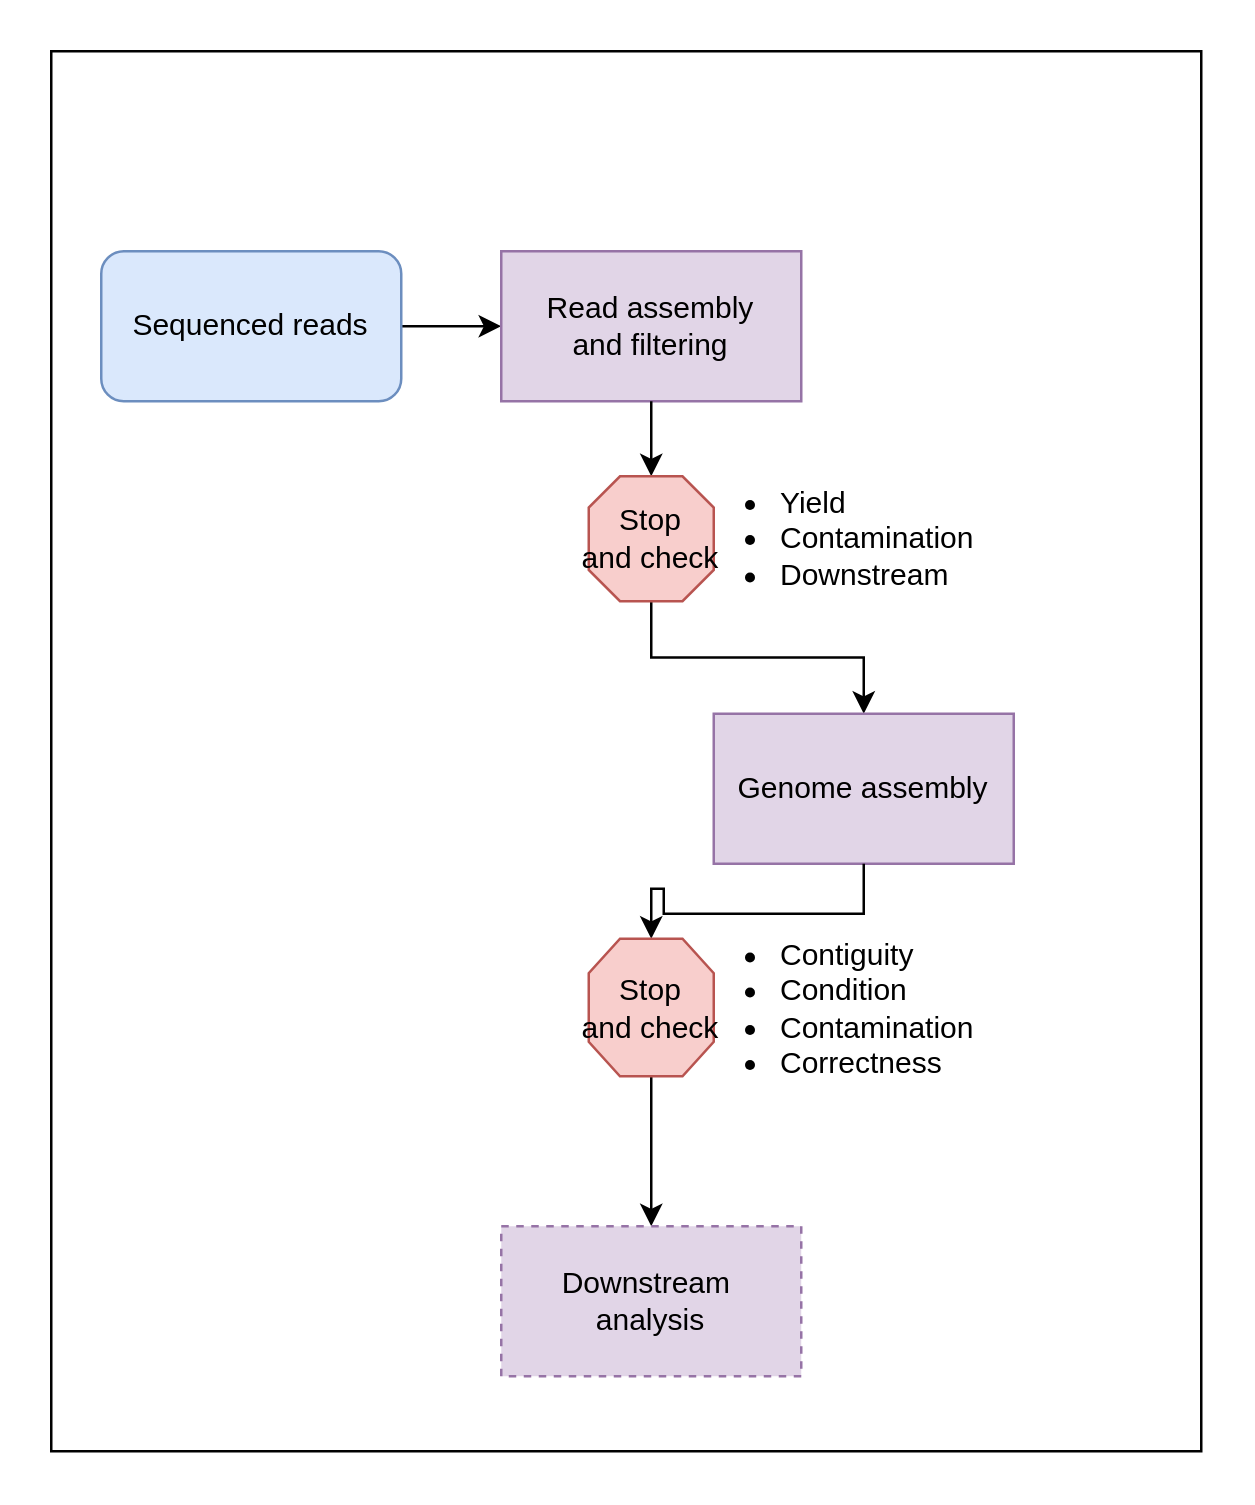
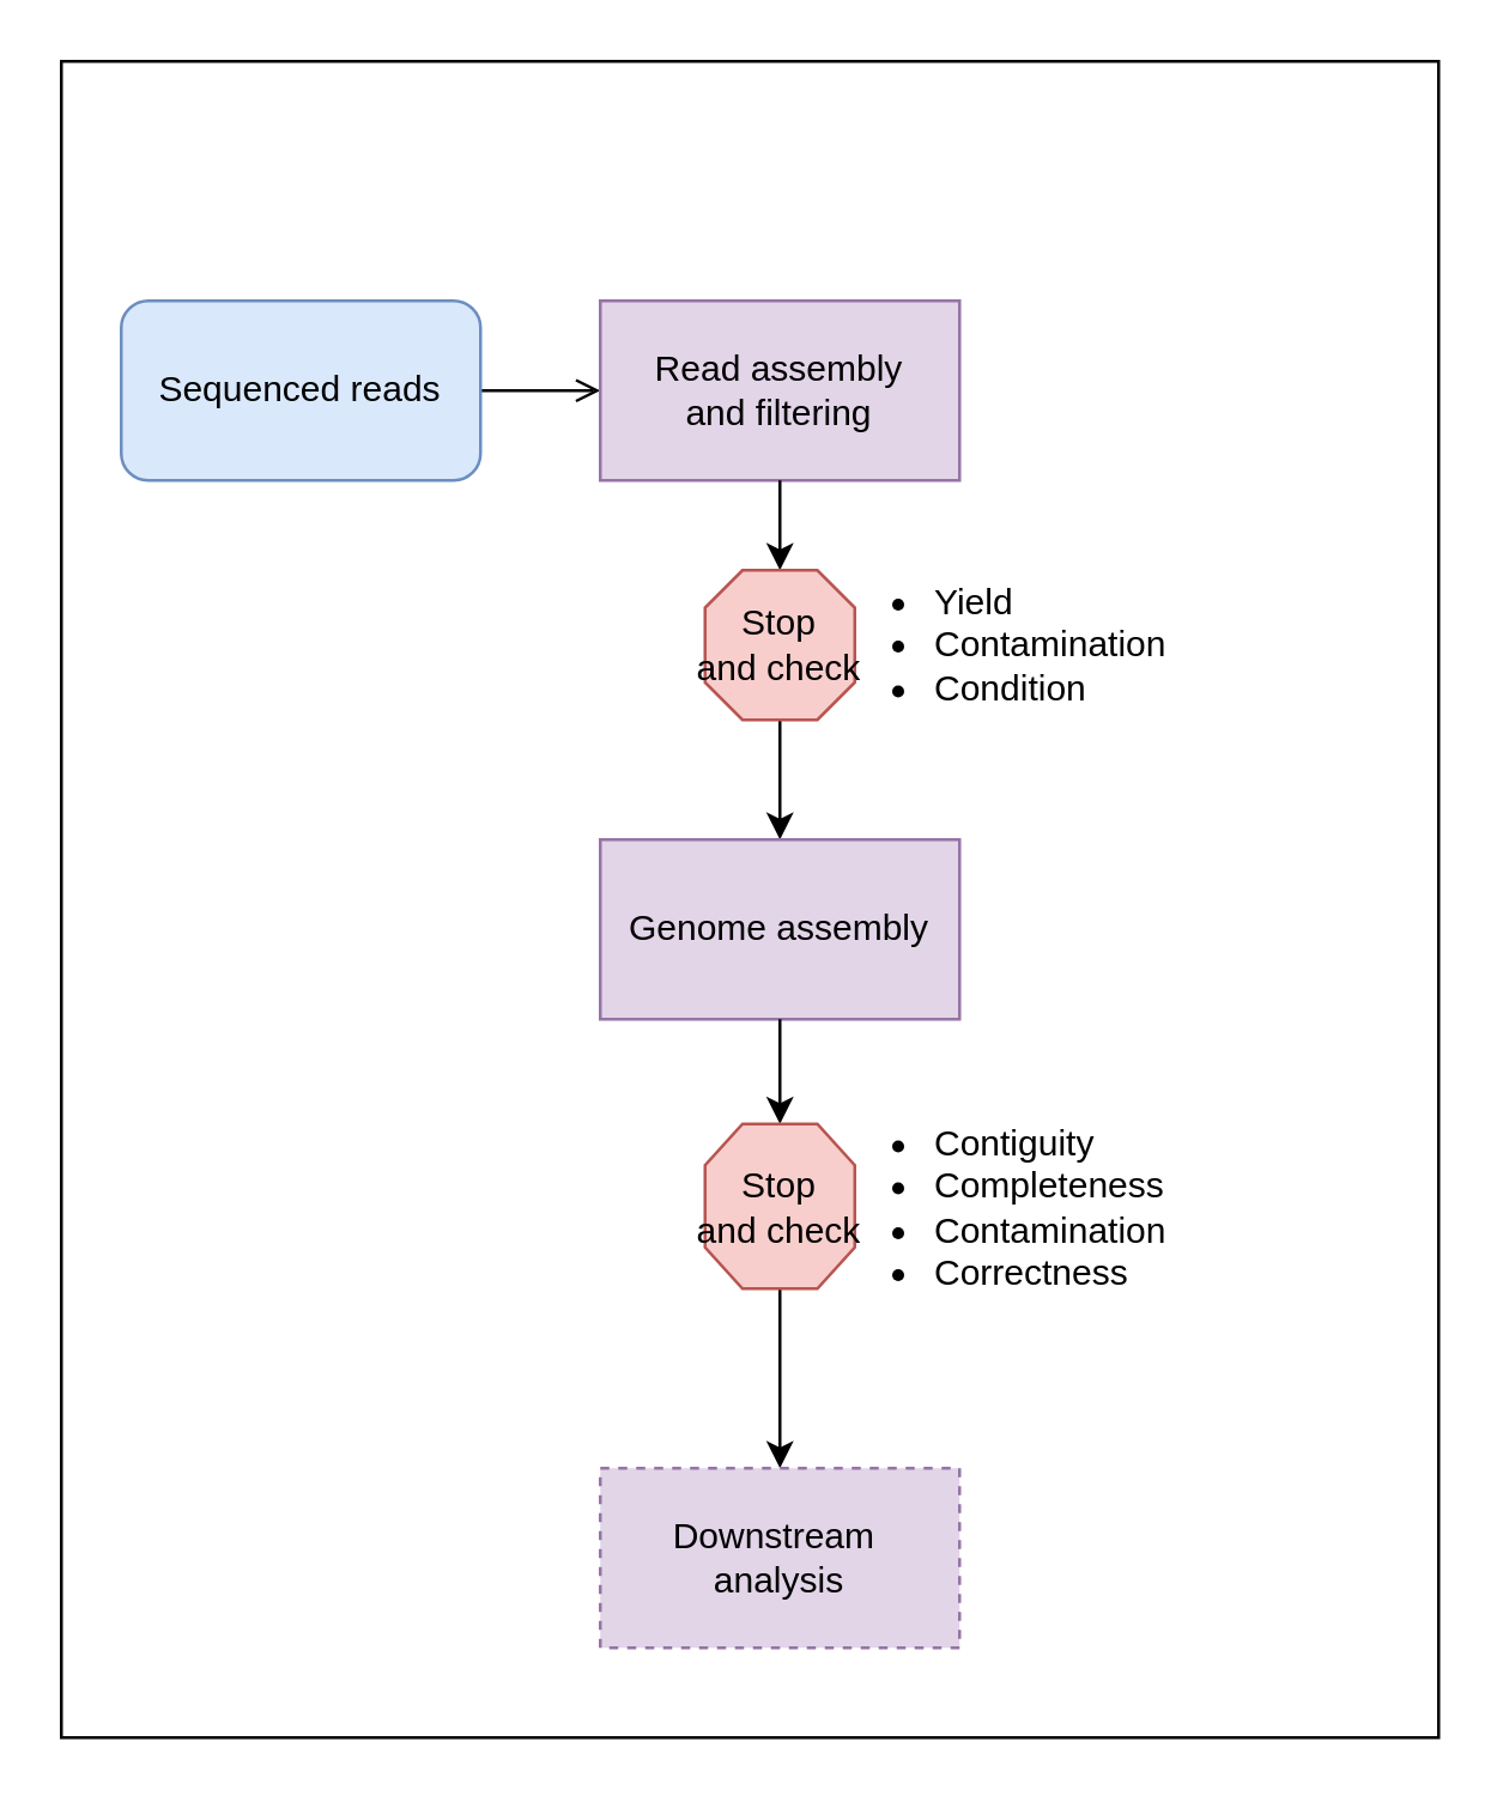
- <mxCell id="3" style="edgeStyle=orthogonalEdgeStyle;rounded=0;orthogonalLoop=1;jettySize=auto;html=1;entryX=0;entryY=0.5;entryDx=0;entryDy=0;" edge="1" parent="1" source="4" target="6"><mxGeometry relative="1" as="geometry" /></mxCell>
+ <mxCell id="3" style="edgeStyle=orthogonalEdgeStyle;rounded=0;orthogonalLoop=1;jettySize=auto;html=1;entryX=0;entryY=0.5;entryDx=0;entryDy=0;endArrow=open;" edge="1" parent="1" source="4" target="6"><mxGeometry relative="1" as="geometry" /></mxCell>
- <mxCell id="14" value="&lt;ul&gt;&lt;li&gt;Yield&lt;/li&gt;&lt;li&gt;Contamination&lt;/li&gt;&lt;li&gt;Downstream&lt;/li&gt;&lt;/ul&gt;" style="text;html=1;align=left;verticalAlign=middle;whiteSpace=wrap;rounded=0;" vertex="1" parent="1"><mxGeometry x="270" y="180" width="120" height="70" as="geometry" /></mxCell>
+ <mxCell id="14" value="&lt;ul&gt;&lt;li&gt;Yield&lt;/li&gt;&lt;li&gt;Contamination&lt;/li&gt;&lt;li&gt;Condition&lt;/li&gt;&lt;/ul&gt;" style="text;html=1;align=left;verticalAlign=middle;whiteSpace=wrap;rounded=0;" vertex="1" parent="1"><mxGeometry x="270" y="180" width="120" height="70" as="geometry" /></mxCell>
- <mxCell id="8" value="Genome assembly" style="rounded=0;whiteSpace=wrap;html=1;fillColor=#e1d5e7;strokeColor=#9673a6;" vertex="1" parent="1"><mxGeometry x="285" y="285" width="120" height="60" as="geometry" /></mxCell>
+ <mxCell id="8" value="Genome assembly" style="rounded=0;whiteSpace=wrap;html=1;fillColor=#e1d5e7;strokeColor=#9673a6;" vertex="1" parent="1"><mxGeometry x="200" y="280" width="120" height="60" as="geometry" /></mxCell>
- <mxCell id="15" value="&lt;ul&gt;&lt;li&gt;Contiguity&lt;/li&gt;&lt;li&gt;Condition&lt;/li&gt;&lt;li&gt;Contamination&lt;/li&gt;&lt;li&gt;Correctness&lt;/li&gt;&lt;/ul&gt;" style="text;html=1;align=left;verticalAlign=middle;whiteSpace=wrap;rounded=0;" vertex="1" parent="1"><mxGeometry x="270" y="367.5" width="120" height="70" as="geometry" /></mxCell>
+ <mxCell id="15" value="&lt;ul&gt;&lt;li&gt;Contiguity&lt;/li&gt;&lt;li&gt;Completeness&lt;/li&gt;&lt;li&gt;Contamination&lt;/li&gt;&lt;li&gt;Correctness&lt;/li&gt;&lt;/ul&gt;" style="text;html=1;align=left;verticalAlign=middle;whiteSpace=wrap;rounded=0;" vertex="1" parent="1"><mxGeometry x="270" y="367.5" width="120" height="70" as="geometry" /></mxCell>
